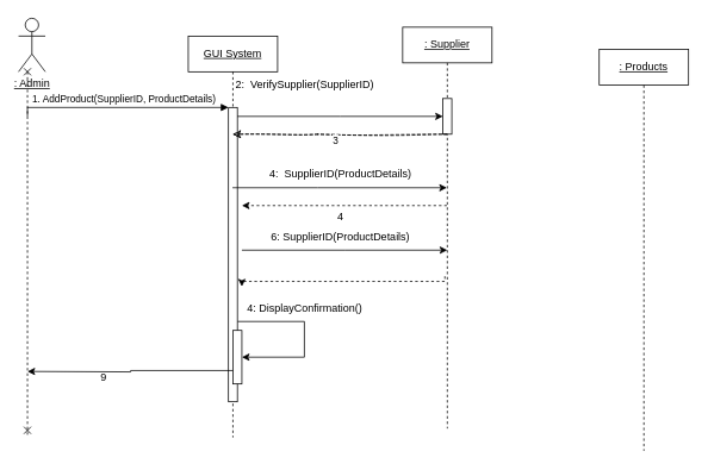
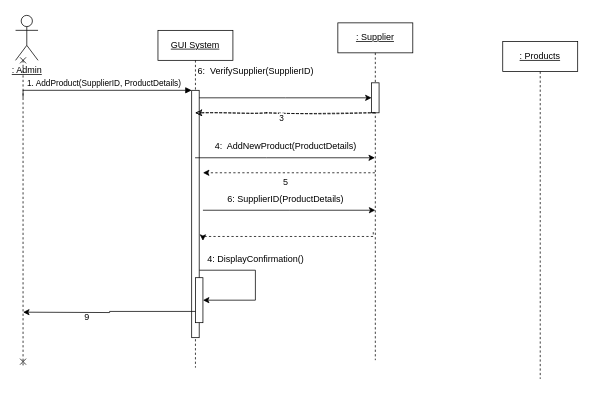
- <mxCell id="6" value="2:&amp;nbsp; VerifySupplier(SupplierID) " style="text;html=1;align=center;verticalAlign=middle;resizable=0;points=[];autosize=1;strokeColor=none;fillColor=none;" parent="1" vertex="1"><mxGeometry x="250" y="80" width="180" height="30" as="geometry" /></mxCell>
+ <mxCell id="6" value="6:&amp;nbsp; VerifySupplier(SupplierID) " style="text;html=1;align=center;verticalAlign=middle;resizable=0;points=[];autosize=1;strokeColor=none;fillColor=none;" parent="1" vertex="1"><mxGeometry x="250" y="80" width="180" height="30" as="geometry" /></mxCell>
- <mxCell id="13" value="4:&amp;nbsp; SupplierID(ProductDetails)  " style="text;html=1;align=center;verticalAlign=middle;resizable=0;points=[];autosize=1;strokeColor=none;fillColor=none;" parent="1" vertex="1"><mxGeometry x="275" y="180" width="210" height="30" as="geometry" /></mxCell>
+ <mxCell id="13" value="4:&amp;nbsp; AddNewProduct(ProductDetails)  " style="text;html=1;align=center;verticalAlign=middle;resizable=0;points=[];autosize=1;strokeColor=none;fillColor=none;" parent="1" vertex="1"><mxGeometry x="275" y="180" width="210" height="30" as="geometry" /></mxCell>
- <mxCell id="15" value="4" style="text;html=1;align=center;verticalAlign=middle;resizable=0;points=[];autosize=1;strokeColor=none;fillColor=none;" parent="1" vertex="1"><mxGeometry x="365" y="228" width="30" height="30" as="geometry" /></mxCell>
+ <mxCell id="15" value="5" style="text;html=1;align=center;verticalAlign=middle;resizable=0;points=[];autosize=1;strokeColor=none;fillColor=none;" parent="1" vertex="1"><mxGeometry x="365" y="228" width="30" height="30" as="geometry" /></mxCell>
